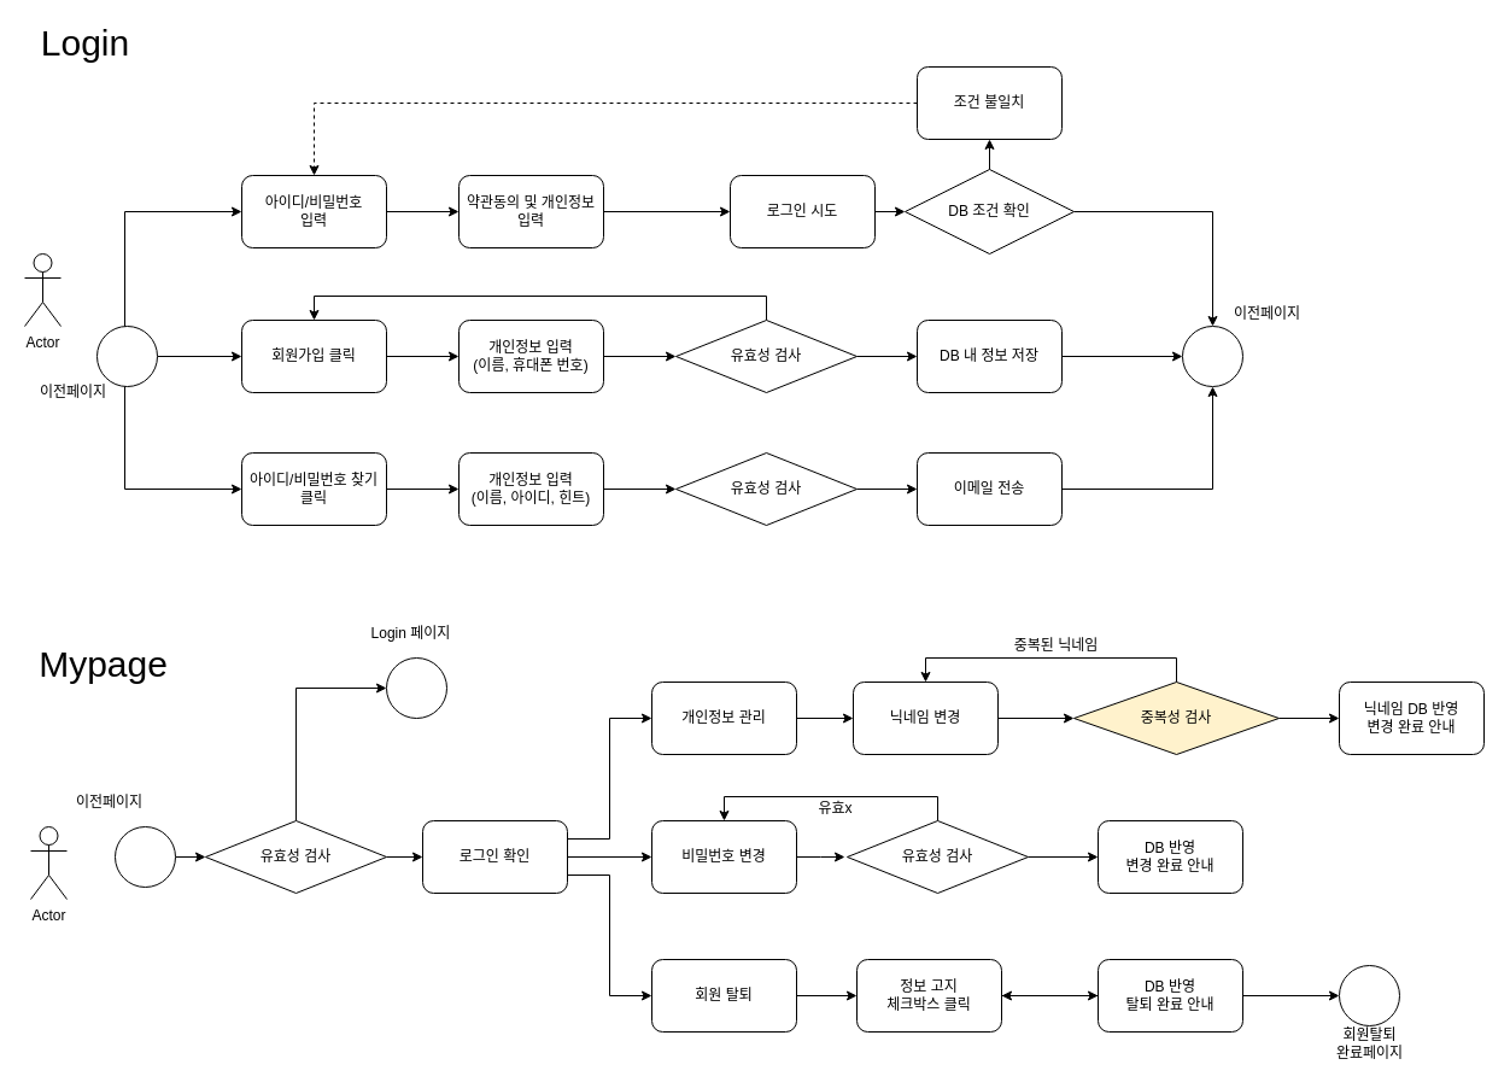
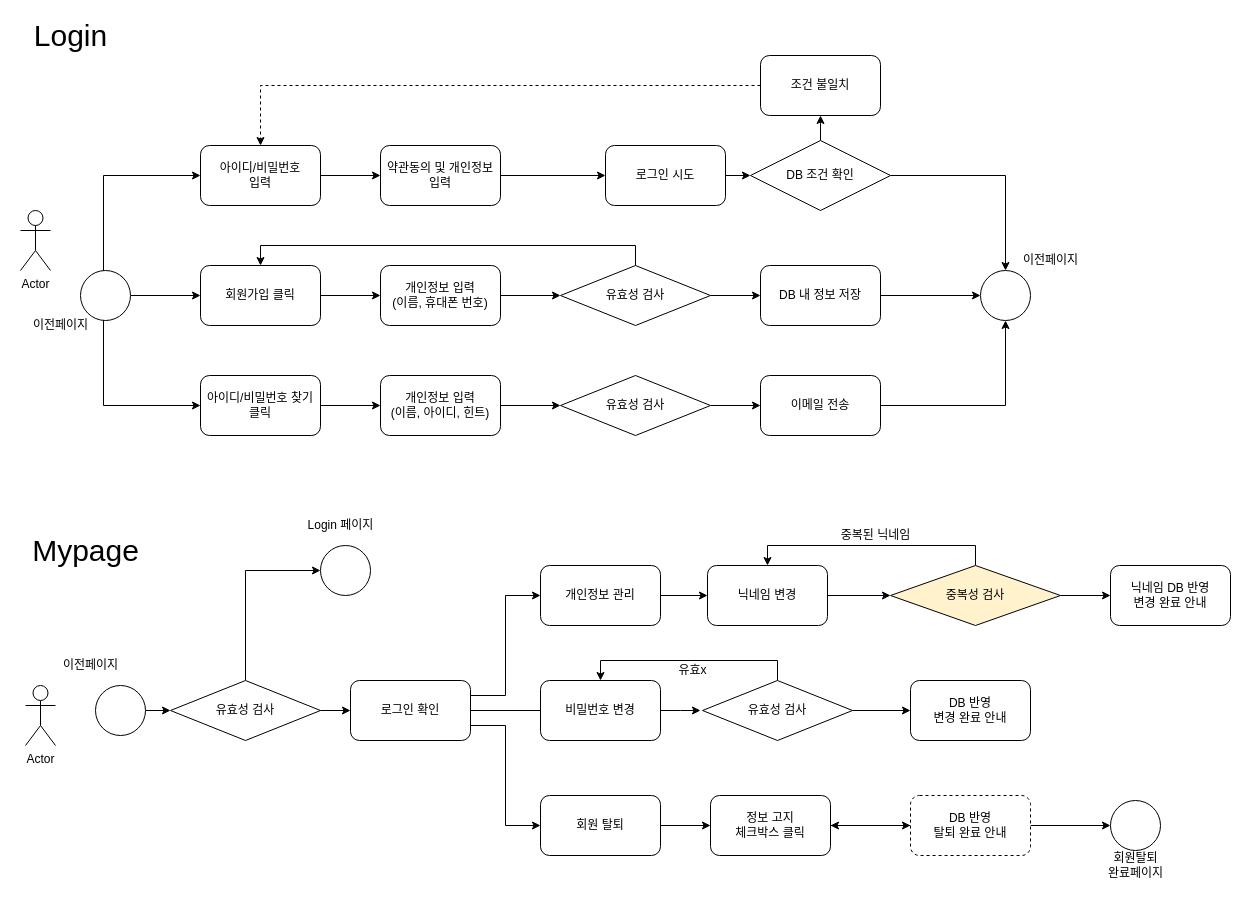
- <mxCell id="54" style="edgeStyle=orthogonalEdgeStyle;rounded=0;orthogonalLoop=1;jettySize=auto;html=1;exitX=1;exitY=0.5;exitDx=0;exitDy=0;entryX=0;entryY=0.5;entryDx=0;entryDy=0;" edge="1" parent="1" source="56" target="50"><mxGeometry relative="1" as="geometry" /></mxCell>
+ <mxCell id="54" style="edgeStyle=orthogonalEdgeStyle;rounded=0;orthogonalLoop=1;jettySize=auto;html=1;exitX=1;exitY=0.5;exitDx=0;exitDy=0;entryX=0;entryY=0.5;entryDx=0;entryDy=0;endArrow=none;" edge="1" parent="1" source="56" target="50"><mxGeometry relative="1" as="geometry" /></mxCell>
- <mxCell id="76" value="DB 반영&lt;br&gt;탈퇴 완료 안내" style="rounded=1;whiteSpace=wrap;html=1;" vertex="1" parent="1"><mxGeometry x="910" y="795" width="120" height="60" as="geometry" /></mxCell>
+ <mxCell id="76" value="DB 반영&lt;br&gt;탈퇴 완료 안내" style="rounded=1;whiteSpace=wrap;html=1;dashed=1;" vertex="1" parent="1"><mxGeometry x="910" y="795" width="120" height="60" as="geometry" /></mxCell>
